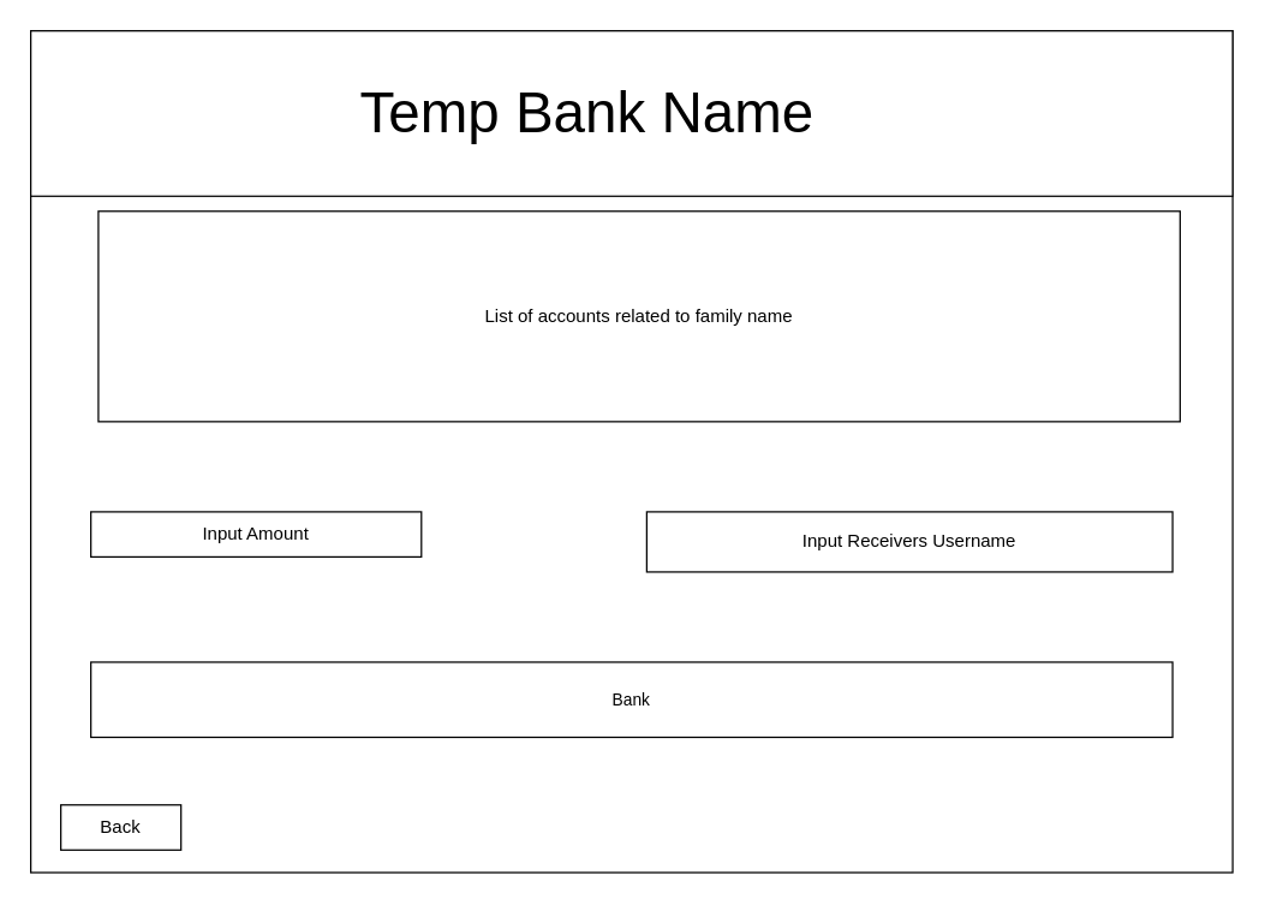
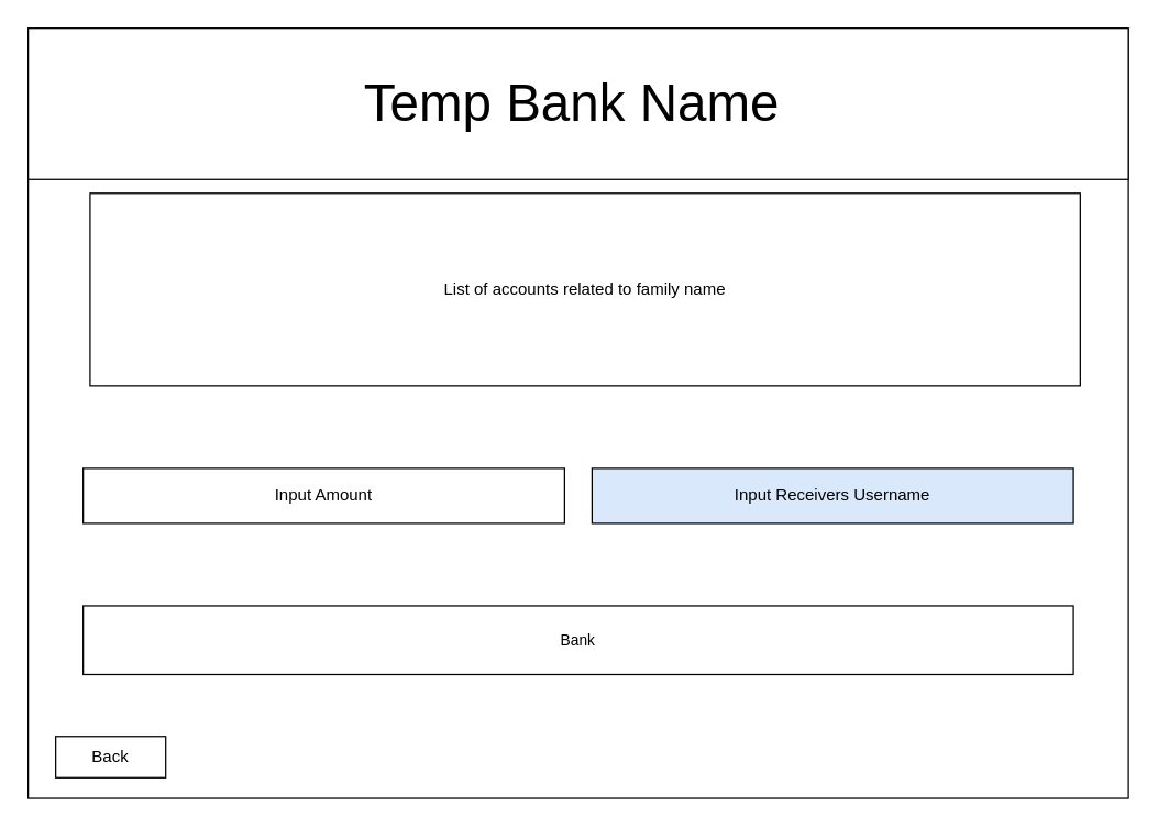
- <mxCell id="4" value="&lt;font style=&quot;font-size: 38px;&quot;&gt;Temp Bank Name&lt;/font&gt;&lt;span style=&quot;&quot;&gt;&lt;/span&gt;" style="text;html=1;strokeColor=none;fillColor=none;align=center;verticalAlign=middle;whiteSpace=wrap;rounded=0;" parent="1" vertex="1"><mxGeometry x="183" y="60" width="415" height="30" as="geometry" /></mxCell>
+ <mxCell id="4" value="&lt;font style=&quot;font-size: 38px;&quot;&gt;Temp Bank Name&lt;/font&gt;&lt;span style=&quot;&quot;&gt;&lt;/span&gt;" style="text;html=1;strokeColor=none;fillColor=none;align=center;verticalAlign=middle;whiteSpace=wrap;rounded=0;" parent="1" vertex="1"><mxGeometry x="208" y="60" width="415" height="30" as="geometry" /></mxCell>
- <mxCell id="8" value="Input Amount" style="rounded=0;whiteSpace=wrap;html=1;" vertex="1" parent="1"><mxGeometry x="60" y="340" width="220" height="30" as="geometry" /></mxCell>
+ <mxCell id="8" value="Input Amount" style="rounded=0;whiteSpace=wrap;html=1;" vertex="1" parent="1"><mxGeometry x="60" y="340" width="350" height="40" as="geometry" /></mxCell>
- <mxCell id="9" value="Input Receivers Username" style="rounded=0;whiteSpace=wrap;html=1;" vertex="1" parent="1"><mxGeometry x="430" y="340" width="350" height="40" as="geometry" /></mxCell>
+ <mxCell id="9" value="Input Receivers Username" style="rounded=0;whiteSpace=wrap;html=1;fillColor=#dae8fc;" vertex="1" parent="1"><mxGeometry x="430" y="340" width="350" height="40" as="geometry" /></mxCell>
